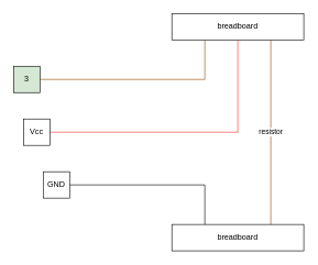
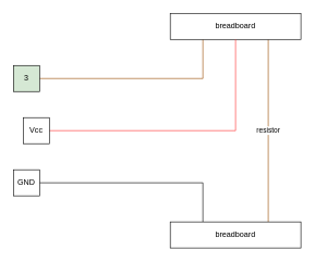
- <mxCell id="10" value="&lt;div&gt;GND&lt;/div&gt;" style="rounded=0;whiteSpace=wrap;html=1;" vertex="1" parent="1"><mxGeometry x="65" y="260" width="40" height="40" as="geometry" /></mxCell>
+ <mxCell id="10" value="&lt;div&gt;GND&lt;/div&gt;" style="rounded=0;whiteSpace=wrap;html=1;" vertex="1" parent="1"><mxGeometry x="20" y="260" width="40" height="40" as="geometry" /></mxCell>
